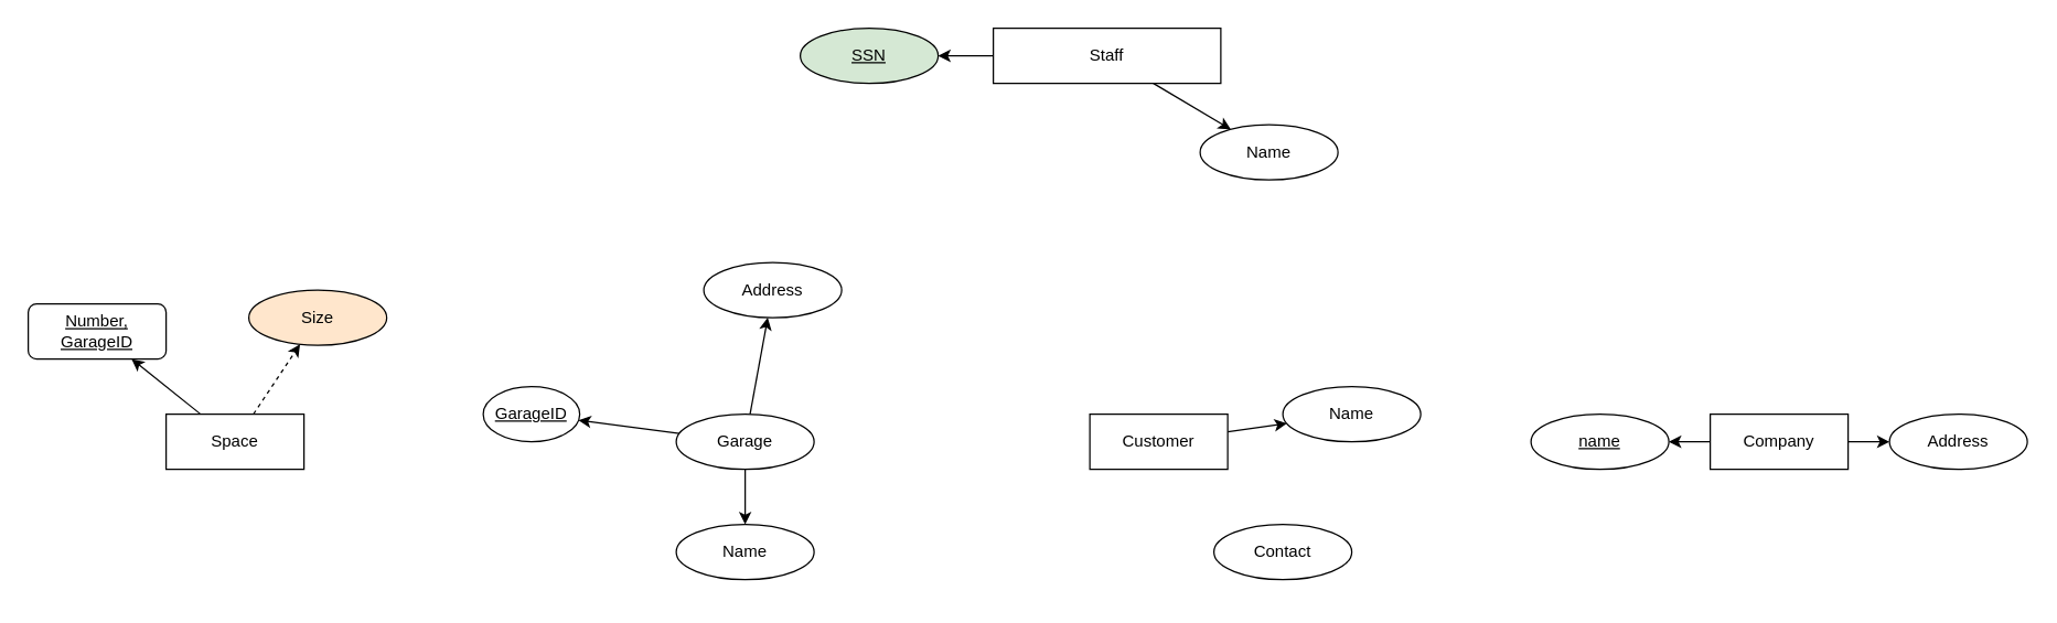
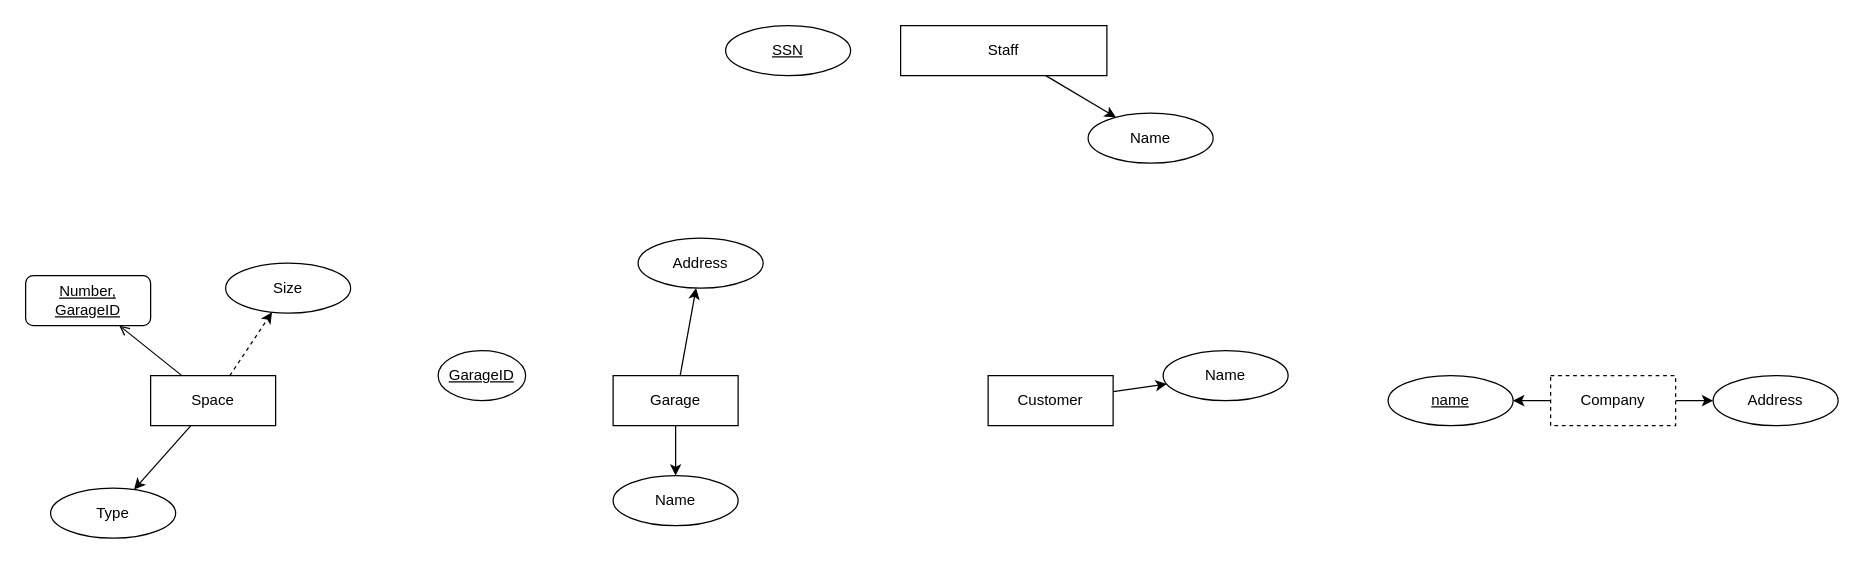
- <mxCell id="28" value="SSN" style="ellipse;whiteSpace=wrap;html=1;align=center;fontStyle=4;fillColor=#d5e8d4;" vertex="1" parent="1"><mxGeometry x="580" y="20" width="100" height="40" as="geometry" /></mxCell>
+ <mxCell id="28" value="SSN" style="ellipse;whiteSpace=wrap;html=1;align=center;fontStyle=4;" vertex="1" parent="1"><mxGeometry x="580" y="20" width="100" height="40" as="geometry" /></mxCell>
- <mxCell id="25" value="" style="edgeStyle=none;rounded=0;orthogonalLoop=1;jettySize=auto;html=1;" edge="1" parent="1" source="27" target="28"><mxGeometry relative="1" as="geometry" /></mxCell>
- <mxCell id="23" value="Size" style="ellipse;whiteSpace=wrap;html=1;align=center;fillColor=#ffe6cc;" vertex="1" parent="1"><mxGeometry x="180" y="210" width="100" height="40" as="geometry" /></mxCell>
+ <mxCell id="23" value="Size" style="ellipse;whiteSpace=wrap;html=1;align=center;" vertex="1" parent="1"><mxGeometry x="180" y="210" width="100" height="40" as="geometry" /></mxCell>
- <mxCell id="18" value="" style="edgeStyle=none;rounded=0;orthogonalLoop=1;jettySize=auto;html=1;" edge="1" parent="1" source="21" target="22"><mxGeometry relative="1" as="geometry" /></mxCell>
+ <mxCell id="18" value="" style="edgeStyle=none;rounded=0;orthogonalLoop=1;jettySize=auto;html=1;endArrow=open;" edge="1" parent="1" source="21" target="22"><mxGeometry relative="1" as="geometry" /></mxCell>
- <mxCell id="12" value="" style="edgeStyle=none;rounded=0;orthogonalLoop=1;jettySize=auto;html=1;" edge="1" parent="1" source="14" target="15"><mxGeometry relative="1" as="geometry" /></mxCell>
- <mxCell id="14" value="Garage" style="ellipse;whiteSpace=wrap;html=1;align=center;" vertex="1" parent="1"><mxGeometry x="490" y="300" width="100" height="40" as="geometry" /></mxCell>
+ <mxCell id="14" value="Garage" style="whiteSpace=wrap;html=1;align=center;" vertex="1" parent="1"><mxGeometry x="490" y="300" width="100" height="40" as="geometry" /></mxCell>
- <mxCell id="4" value="Company" style="whiteSpace=wrap;html=1;align=center;" vertex="1" parent="1"><mxGeometry x="1240" y="300" width="100" height="40" as="geometry" /></mxCell>
+ <mxCell id="4" value="Company" style="whiteSpace=wrap;html=1;align=center;dashed=1;" vertex="1" parent="1"><mxGeometry x="1240" y="300" width="100" height="40" as="geometry" /></mxCell>
+ <mxCell id="20" value="" style="edgeStyle=none;rounded=0;orthogonalLoop=1;jettySize=auto;html=1;" edge="1" parent="1" source="21" target="24"><mxGeometry relative="1" as="geometry" /></mxCell>
- <mxCell id="10" value="Contact" style="ellipse;whiteSpace=wrap;html=1;align=center;" vertex="1" parent="1"><mxGeometry x="880" y="380" width="100" height="40" as="geometry" /></mxCell>
+ <mxCell id="24" value="Type" style="ellipse;whiteSpace=wrap;html=1;align=center;" vertex="1" parent="1"><mxGeometry x="40" y="390" width="100" height="40" as="geometry" /></mxCell>
